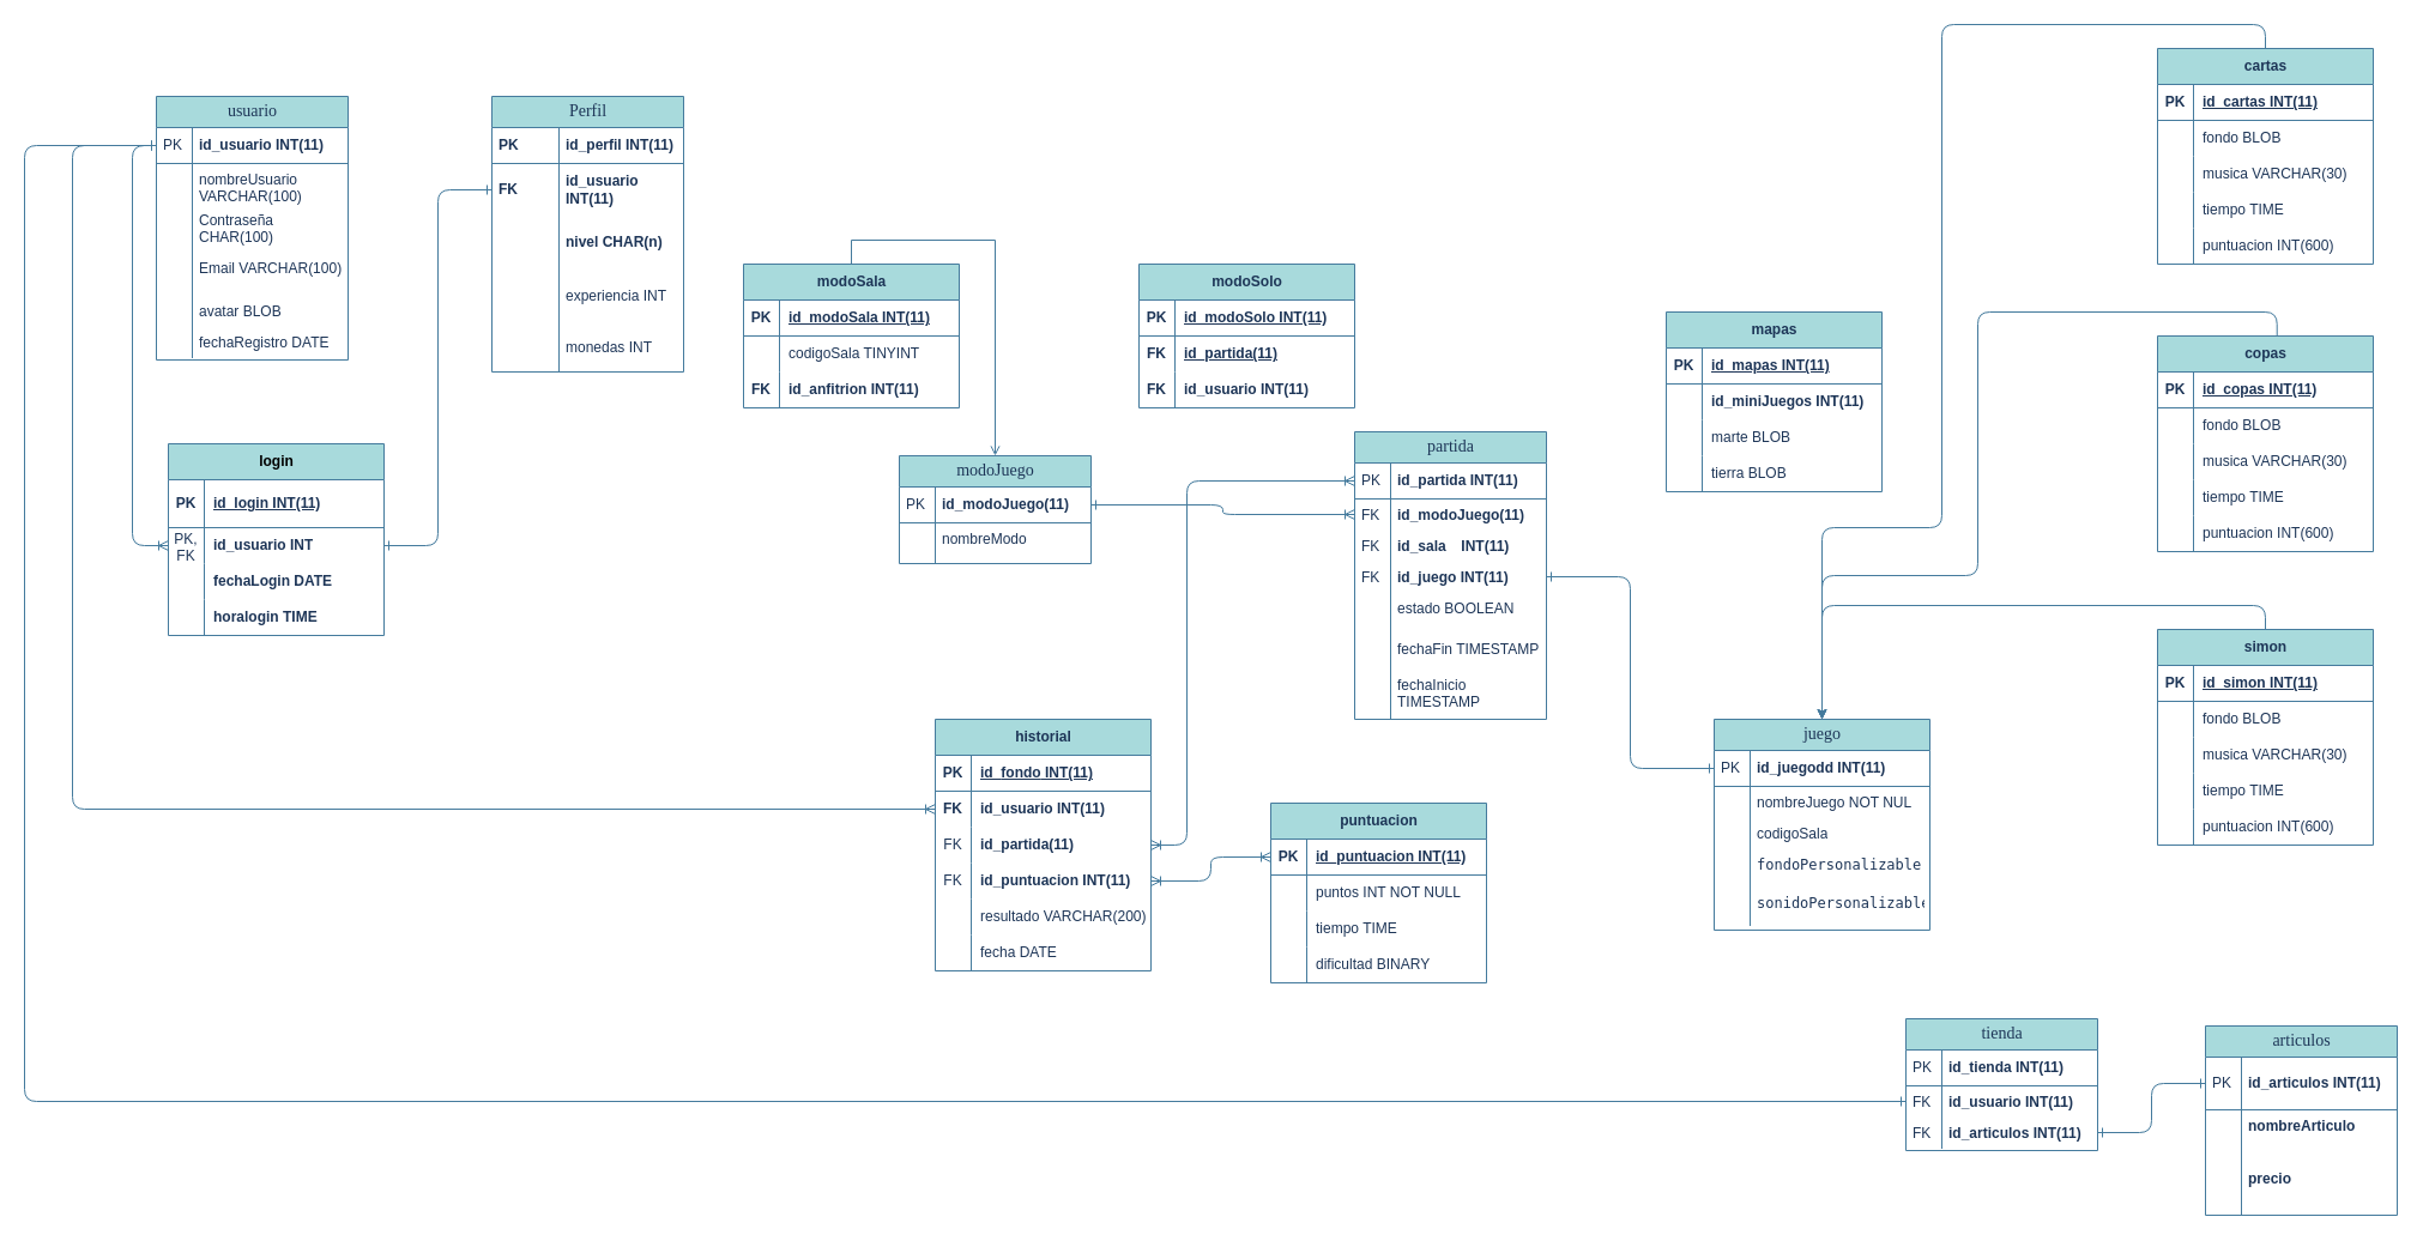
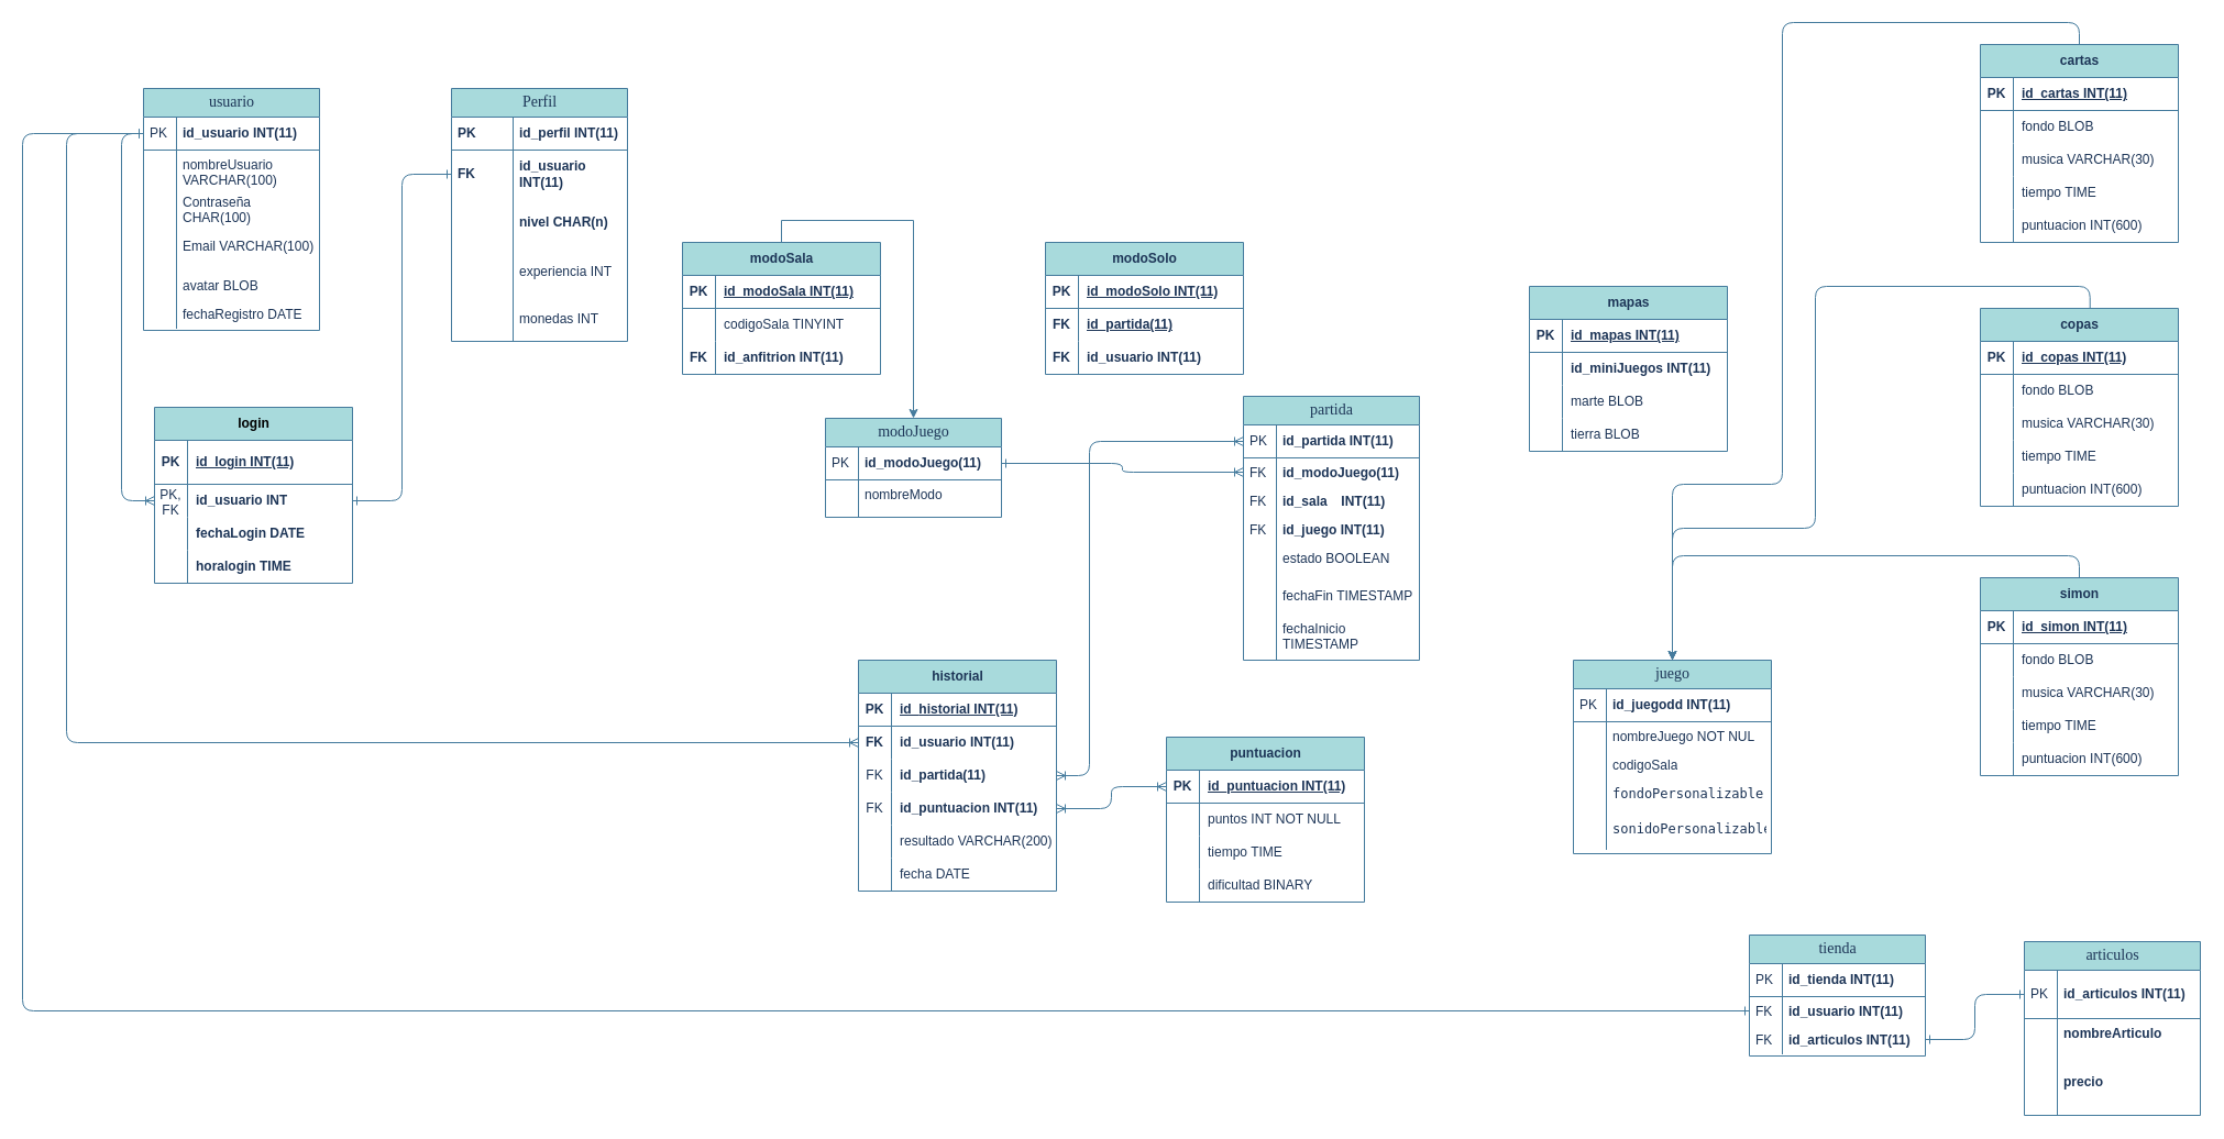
- <mxCell id="101" style="edgeStyle=orthogonalEdgeStyle;rounded=0;orthogonalLoop=1;jettySize=auto;html=1;exitX=0.5;exitY=0;exitDx=0;exitDy=0;entryX=0.5;entryY=0;entryDx=0;entryDy=0;labelBackgroundColor=none;strokeColor=#457B9D;fontColor=default;endArrow=open;" edge="1" parent="1" source="102" target="2"><mxGeometry relative="1" as="geometry" /></mxCell>
+ <mxCell id="101" style="edgeStyle=orthogonalEdgeStyle;rounded=0;orthogonalLoop=1;jettySize=auto;html=1;exitX=0.5;exitY=0;exitDx=0;exitDy=0;entryX=0.5;entryY=0;entryDx=0;entryDy=0;labelBackgroundColor=none;strokeColor=#457B9D;fontColor=default;" edge="1" parent="1" source="102" target="2"><mxGeometry relative="1" as="geometry" /></mxCell>
- <mxCell id="208" style="edgeStyle=orthogonalEdgeStyle;rounded=1;orthogonalLoop=1;jettySize=auto;html=1;exitX=1;exitY=0.5;exitDx=0;exitDy=0;entryX=0;entryY=0.5;entryDx=0;entryDy=0;strokeColor=#457B9D;fontColor=#1D3557;fillColor=#A8DADC;startArrow=ERone;startFill=0;endArrow=ERone;endFill=0;curved=0;" edge="1" parent="1" source="49" target="17"><mxGeometry relative="1" as="geometry" /></mxCell>
- <mxCell id="115" value="id_&lt;span style=&quot;text-align: center; text-wrap: nowrap;&quot;&gt;fondo&lt;/span&gt;&amp;nbsp;INT(11)" style="shape=partialRectangle;connectable=0;fillColor=none;top=0;left=0;bottom=0;right=0;align=left;spacingLeft=6;fontStyle=5;overflow=hidden;whiteSpace=wrap;html=1;labelBackgroundColor=none;strokeColor=#457B9D;fontColor=#1D3557;" vertex="1" parent="113"><mxGeometry x="30" width="150" height="30" as="geometry"><mxRectangle width="150" height="30" as="alternateBounds" /></mxGeometry></mxCell>
+ <mxCell id="115" value="id_&lt;span style=&quot;text-align: center; text-wrap: nowrap;&quot;&gt;historial&lt;/span&gt;&amp;nbsp;INT(11)" style="shape=partialRectangle;connectable=0;fillColor=none;top=0;left=0;bottom=0;right=0;align=left;spacingLeft=6;fontStyle=5;overflow=hidden;whiteSpace=wrap;html=1;labelBackgroundColor=none;strokeColor=#457B9D;fontColor=#1D3557;" vertex="1" parent="113"><mxGeometry x="30" width="150" height="30" as="geometry"><mxRectangle width="150" height="30" as="alternateBounds" /></mxGeometry></mxCell>
